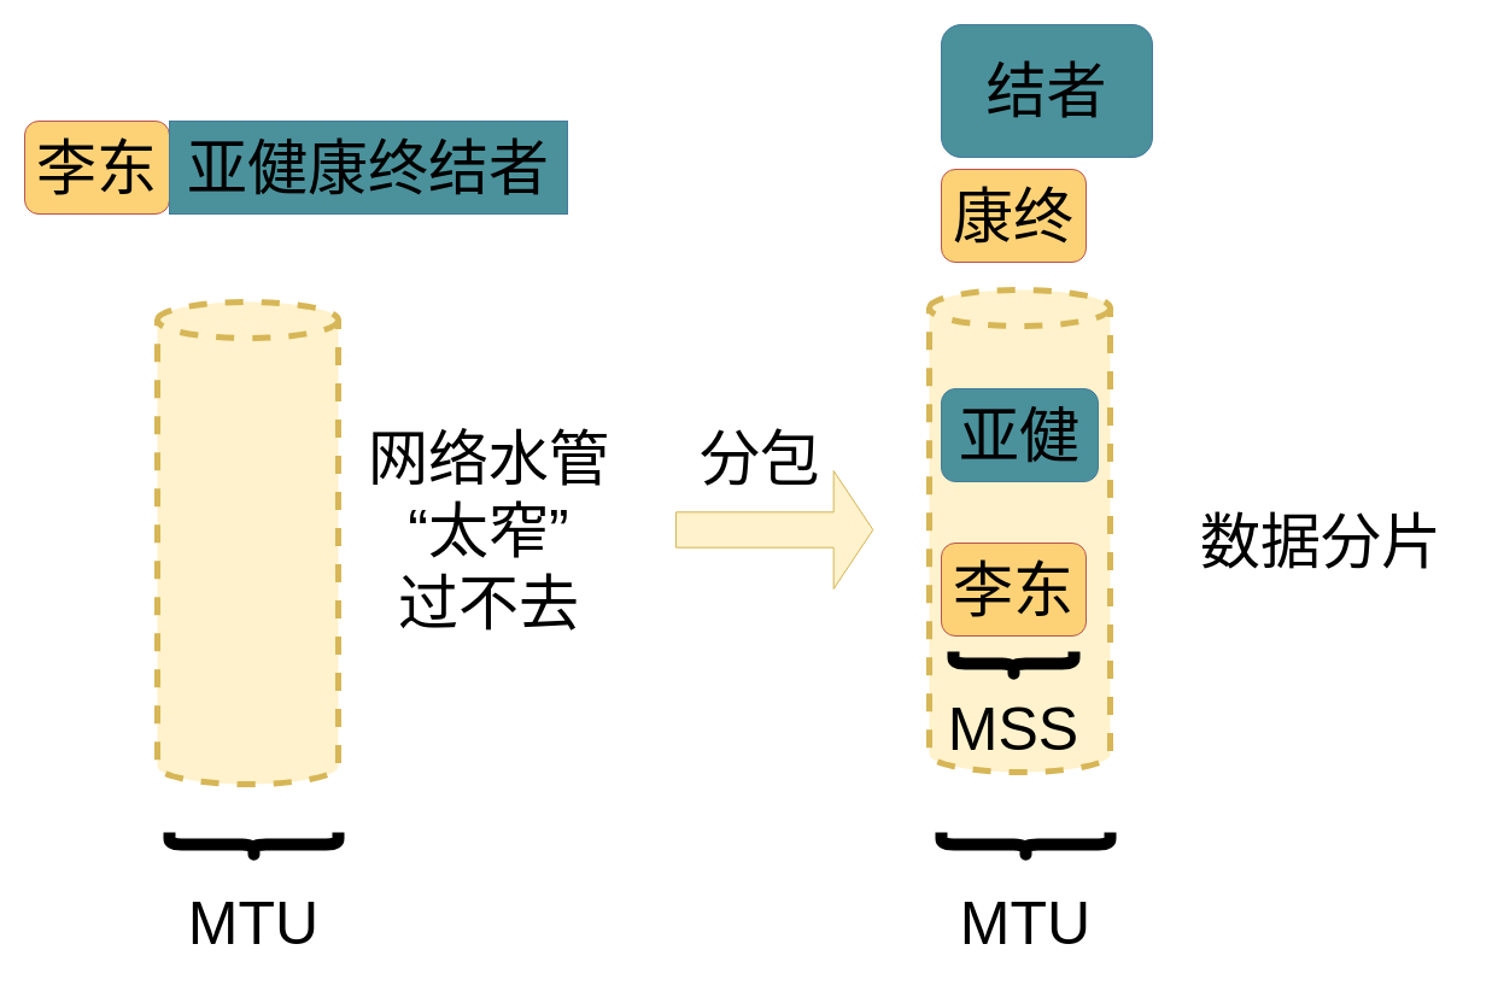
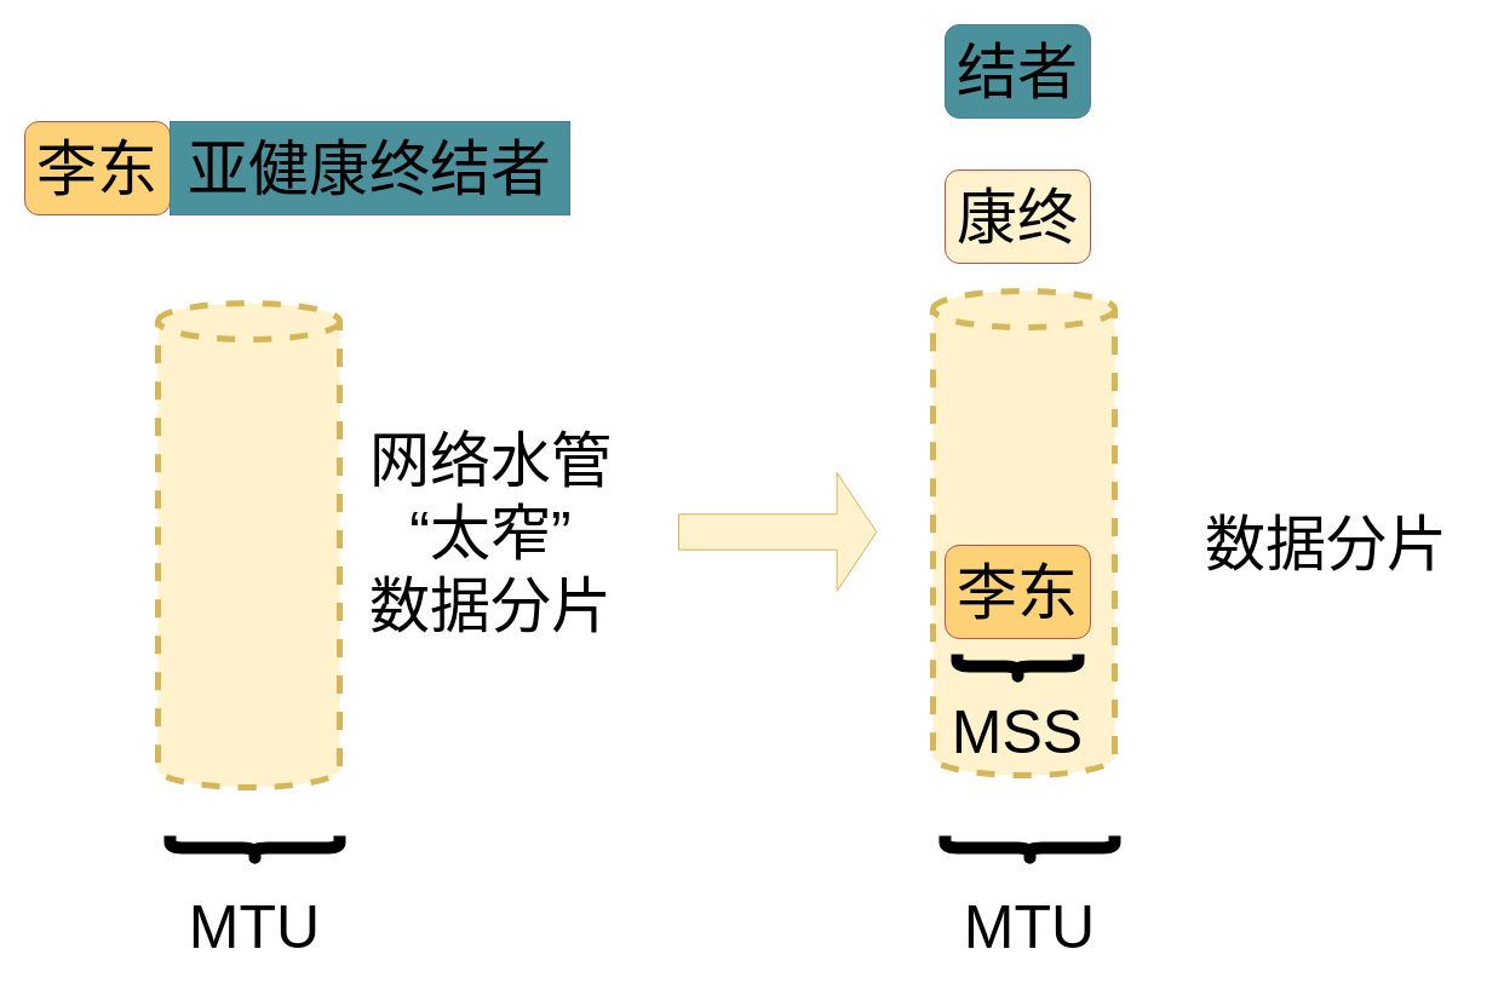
- <mxCell id="8" value="结者" style="rounded=1;strokeColor=#457B9D;fontSize=50;fontFamily=Helvetica;fillColor=#4A919B;labelBackgroundColor=none;labelBorderColor=none;whiteSpace=wrap;html=1;" parent="1" vertex="1"><mxGeometry x="780" y="20" width="175" height="110" as="geometry" /></mxCell>
+ <mxCell id="8" value="结者" style="rounded=1;strokeColor=#457B9D;fontSize=50;fontFamily=Helvetica;fillColor=#4A919B;labelBackgroundColor=none;labelBorderColor=none;whiteSpace=wrap;html=1;" parent="1" vertex="1"><mxGeometry x="780" y="20" width="120" height="77" as="geometry" /></mxCell>
- <mxCell id="7" value="康终" style="rounded=1;strokeColor=#b85450;fontSize=50;fontFamily=Helvetica;fillColor=#FDD276;labelBackgroundColor=none;labelBorderColor=none;whiteSpace=wrap;html=1;" parent="1" vertex="1"><mxGeometry x="780" y="140" width="120" height="77" as="geometry" /></mxCell>
+ <mxCell id="7" value="康终" style="rounded=1;strokeColor=#b85450;fontSize=50;fontFamily=Helvetica;fillColor=#fff2cc;labelBackgroundColor=none;labelBorderColor=none;whiteSpace=wrap;html=1;" parent="1" vertex="1"><mxGeometry x="780" y="140" width="120" height="77" as="geometry" /></mxCell>
- <mxCell id="6" value="亚健" style="rounded=1;strokeColor=#457B9D;fontSize=50;fontFamily=Helvetica;fillColor=#4A919B;labelBackgroundColor=none;labelBorderColor=none;whiteSpace=wrap;html=1;" parent="1" vertex="1"><mxGeometry x="780" y="322" width="130" height="77" as="geometry" /></mxCell>
- <mxCell id="14" value="&lt;font style=&quot;font-size: 50px&quot;&gt;分包&lt;/font&gt;" style="text;html=1;strokeColor=none;fillColor=none;align=center;verticalAlign=middle;whiteSpace=wrap;rounded=0;" vertex="1" parent="1"><mxGeometry x="570" y="370" width="120" height="20" as="geometry" /></mxCell>
- <mxCell id="11" value="&lt;font style=&quot;font-size: 50px&quot;&gt;网络水管&lt;br&gt;“太窄”&lt;br&gt;过不去&lt;/font&gt;" style="text;html=1;strokeColor=none;fillColor=none;align=center;verticalAlign=middle;whiteSpace=wrap;rounded=0;" vertex="1" parent="1"><mxGeometry x="260" y="310" width="290" height="260" as="geometry" /></mxCell>
+ <mxCell id="11" value="&lt;font style=&quot;font-size: 50px&quot;&gt;网络水管&lt;br&gt;“太窄”&lt;br&gt;数据分片&lt;/font&gt;" style="text;html=1;strokeColor=none;fillColor=none;align=center;verticalAlign=middle;whiteSpace=wrap;rounded=0;" vertex="1" parent="1"><mxGeometry x="260" y="310" width="290" height="260" as="geometry" /></mxCell>
